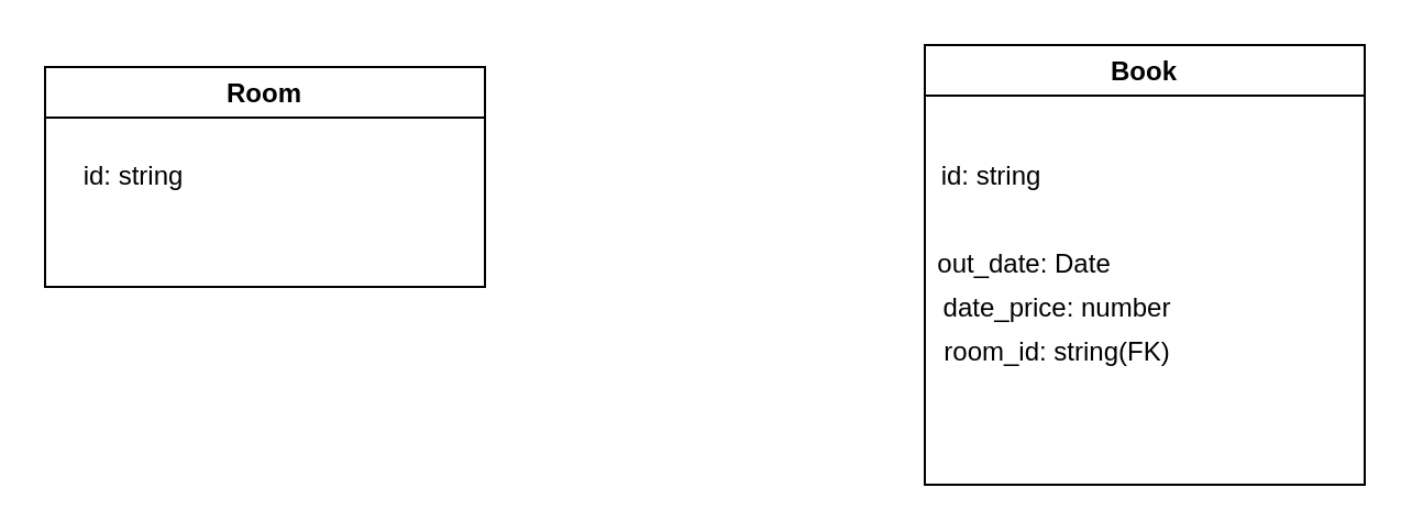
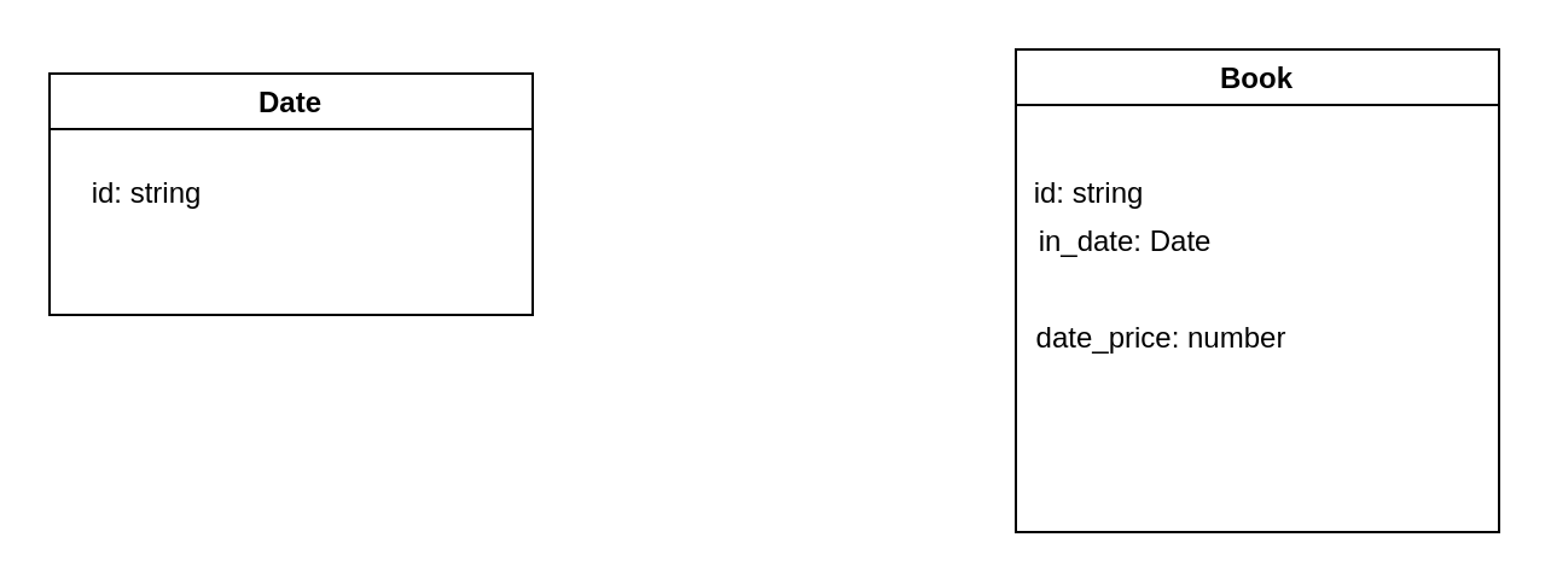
- <mxCell id="2" value="Room" style="swimlane;startSize=23;" vertex="1" parent="1"><mxGeometry x="20" y="30" width="200" height="100" as="geometry" /></mxCell>
+ <mxCell id="2" value="Date" style="swimlane;startSize=23;" vertex="1" parent="1"><mxGeometry x="20" y="30" width="200" height="100" as="geometry" /></mxCell>
+ <mxCell id="6" value="in_date: Date&lt;br&gt;" style="text;html=1;align=center;verticalAlign=middle;resizable=0;points=[];autosize=1;strokeColor=none;fillColor=none;" vertex="1" parent="4"><mxGeometry y="70" width="90" height="20" as="geometry" /></mxCell>
- <mxCell id="5" value="out_date: Date&lt;br&gt;" style="text;html=1;align=center;verticalAlign=middle;resizable=0;points=[];autosize=1;strokeColor=none;fillColor=none;" vertex="1" parent="4"><mxGeometry y="90" width="90" height="20" as="geometry" /></mxCell>
- <mxCell id="7" value="room_id: string(FK)" style="text;html=1;align=center;verticalAlign=middle;resizable=0;points=[];autosize=1;strokeColor=none;fillColor=none;" vertex="1" parent="4"><mxGeometry y="130" width="120" height="20" as="geometry" /></mxCell>
